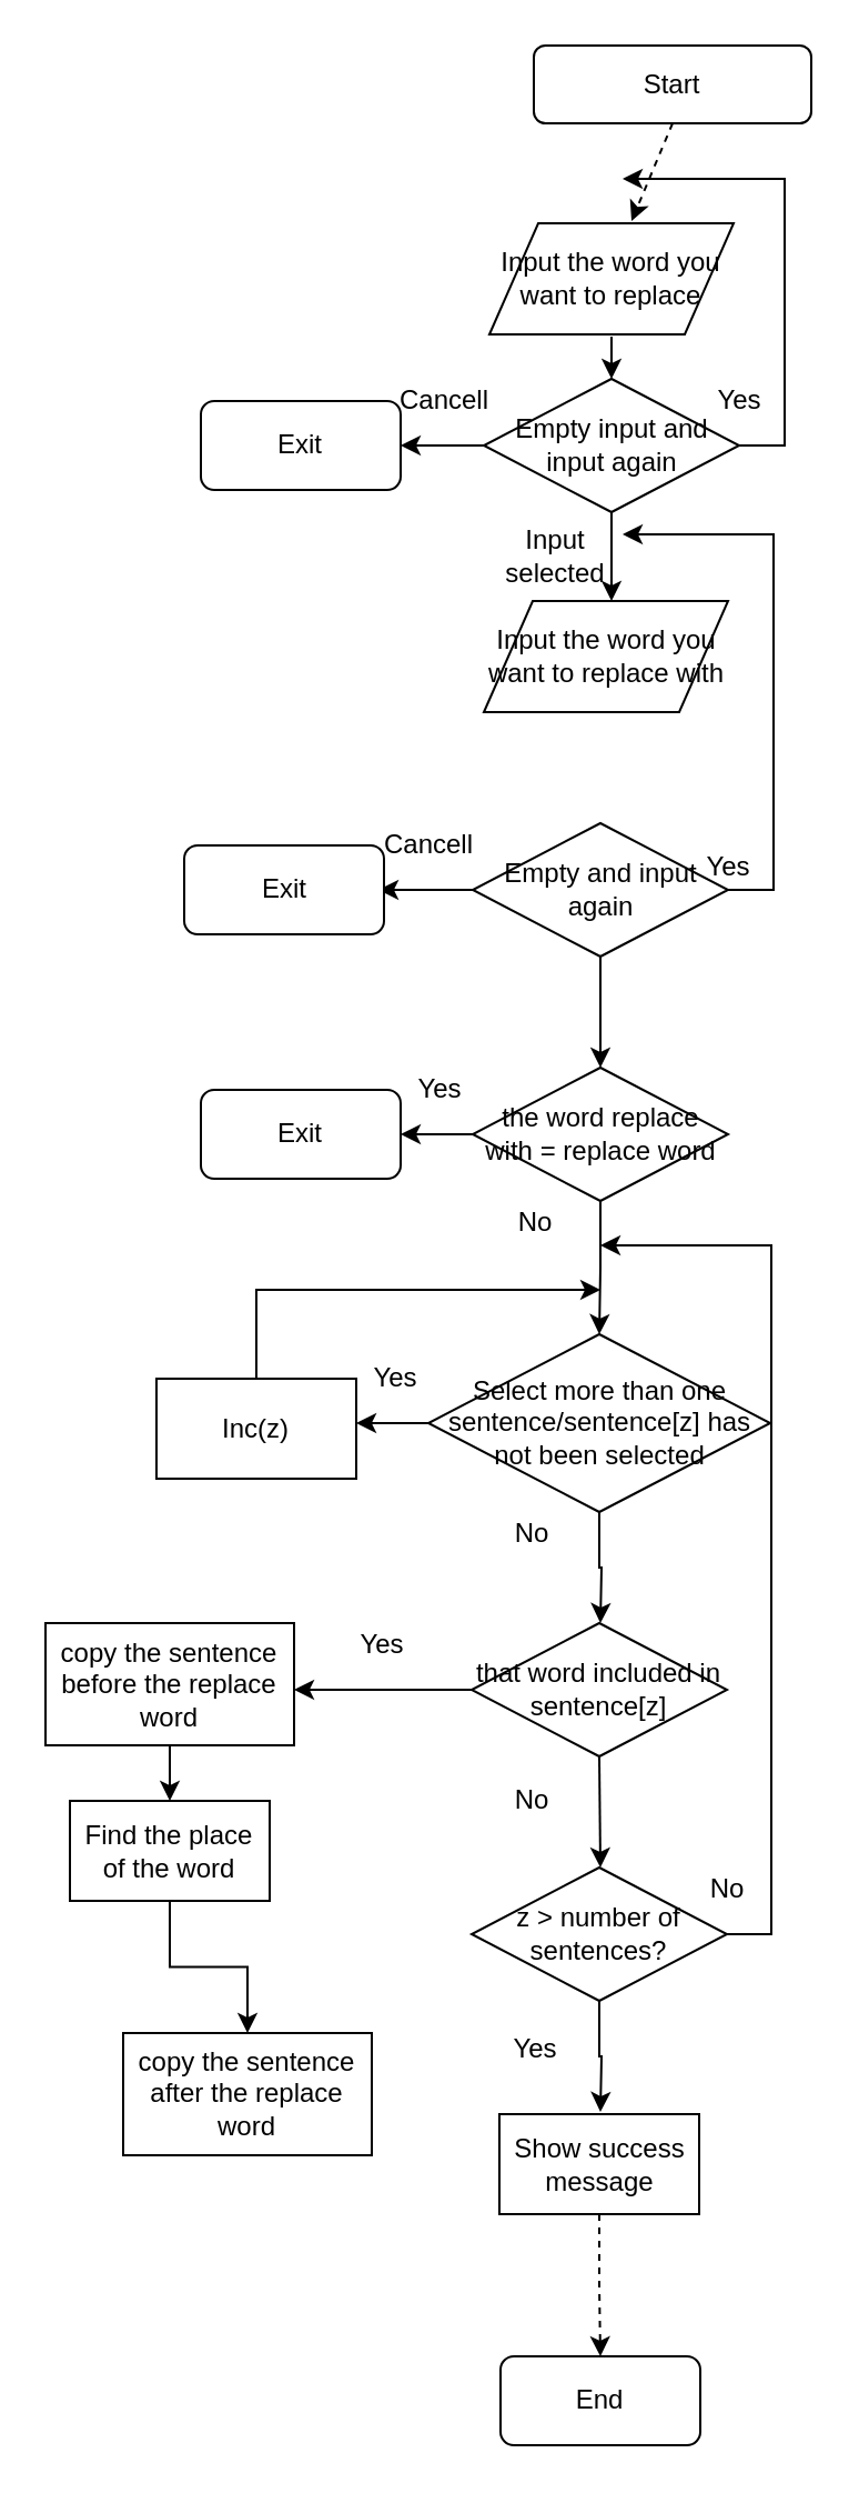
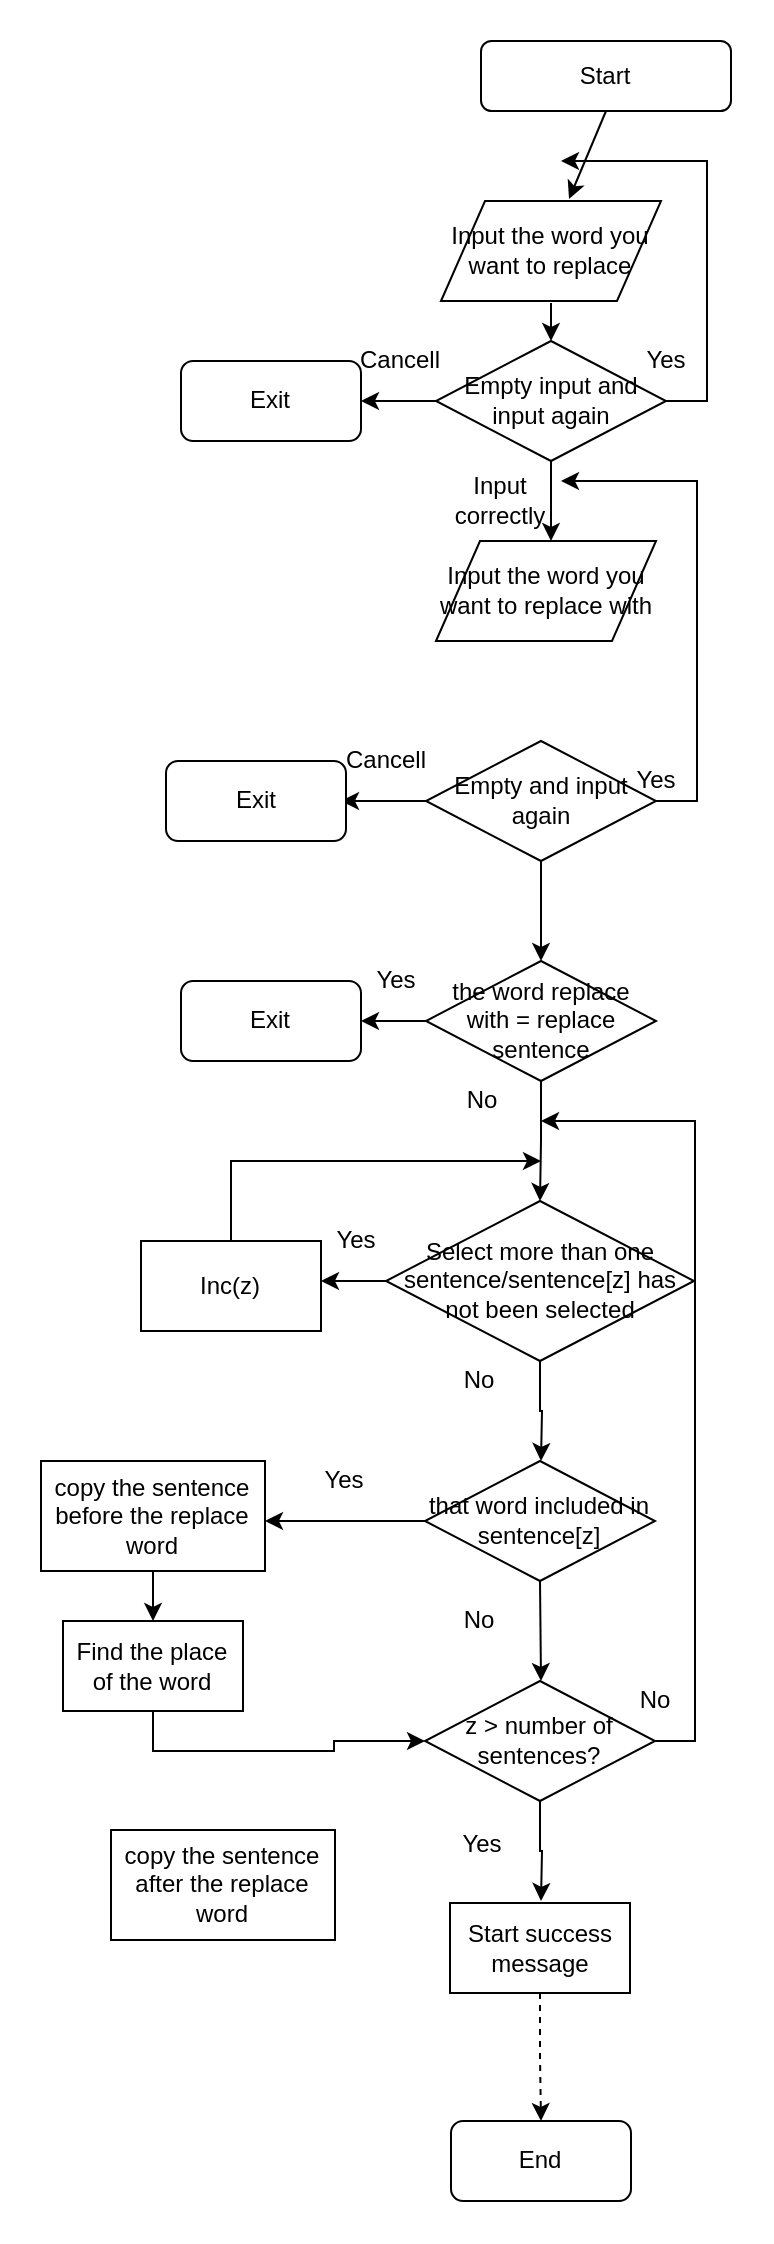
- <mxCell id="3" value="" style="endArrow=classic;html=1;exitX=0.5;exitY=1;exitDx=0;exitDy=0;entryX=0.582;entryY=-0.02;entryDx=0;entryDy=0;entryPerimeter=0;dashed=1;" edge="1" parent="1" source="2" target="4"><mxGeometry width="50" height="50" relative="1" as="geometry"><mxPoint x="310" y="150" as="sourcePoint" /><mxPoint x="275" y="100" as="targetPoint" /></mxGeometry></mxCell>
+ <mxCell id="3" value="" style="endArrow=classic;html=1;exitX=0.5;exitY=1;exitDx=0;exitDy=0;entryX=0.582;entryY=-0.02;entryDx=0;entryDy=0;entryPerimeter=0;" edge="1" parent="1" source="2" target="4"><mxGeometry width="50" height="50" relative="1" as="geometry"><mxPoint x="310" y="150" as="sourcePoint" /><mxPoint x="275" y="100" as="targetPoint" /></mxGeometry></mxCell>
- <mxCell id="18" value="Input selected" style="text;html=1;strokeColor=none;fillColor=none;align=center;verticalAlign=middle;whiteSpace=wrap;rounded=0;" vertex="1" parent="1"><mxGeometry x="230" y="240" width="40" height="20" as="geometry" /></mxCell>
+ <mxCell id="18" value="Input correctly" style="text;html=1;strokeColor=none;fillColor=none;align=center;verticalAlign=middle;whiteSpace=wrap;rounded=0;" vertex="1" parent="1"><mxGeometry x="230" y="240" width="40" height="20" as="geometry" /></mxCell>
- <mxCell id="24" value="the word replace with = replace word" style="rhombus;whiteSpace=wrap;html=1;" vertex="1" parent="1"><mxGeometry x="212.5" y="480" width="115" height="60" as="geometry" /></mxCell>
+ <mxCell id="24" value="the word replace with = replace sentence" style="rhombus;whiteSpace=wrap;html=1;" vertex="1" parent="1"><mxGeometry x="212.5" y="480" width="115" height="60" as="geometry" /></mxCell>
- <mxCell id="51" style="edgeStyle=orthogonalEdgeStyle;rounded=0;orthogonalLoop=1;jettySize=auto;html=1;exitX=0.5;exitY=1;exitDx=0;exitDy=0;entryX=0.5;entryY=0;entryDx=0;entryDy=0;" edge="1" parent="1" source="52" target="53"><mxGeometry relative="1" as="geometry" /></mxCell>
+ <mxCell id="51" style="edgeStyle=orthogonalEdgeStyle;rounded=0;orthogonalLoop=1;jettySize=auto;html=1;exitX=0.5;exitY=1;exitDx=0;exitDy=0;" edge="1" parent="1" source="52" target="41"><mxGeometry relative="1" as="geometry" /></mxCell>
- <mxCell id="45" value="Show success message" style="rounded=0;whiteSpace=wrap;html=1;" vertex="1" parent="1"><mxGeometry x="224.5" y="951" width="90" height="45" as="geometry" /></mxCell>
+ <mxCell id="45" value="Start success message" style="rounded=0;whiteSpace=wrap;html=1;" vertex="1" parent="1"><mxGeometry x="224.5" y="951" width="90" height="45" as="geometry" /></mxCell>
